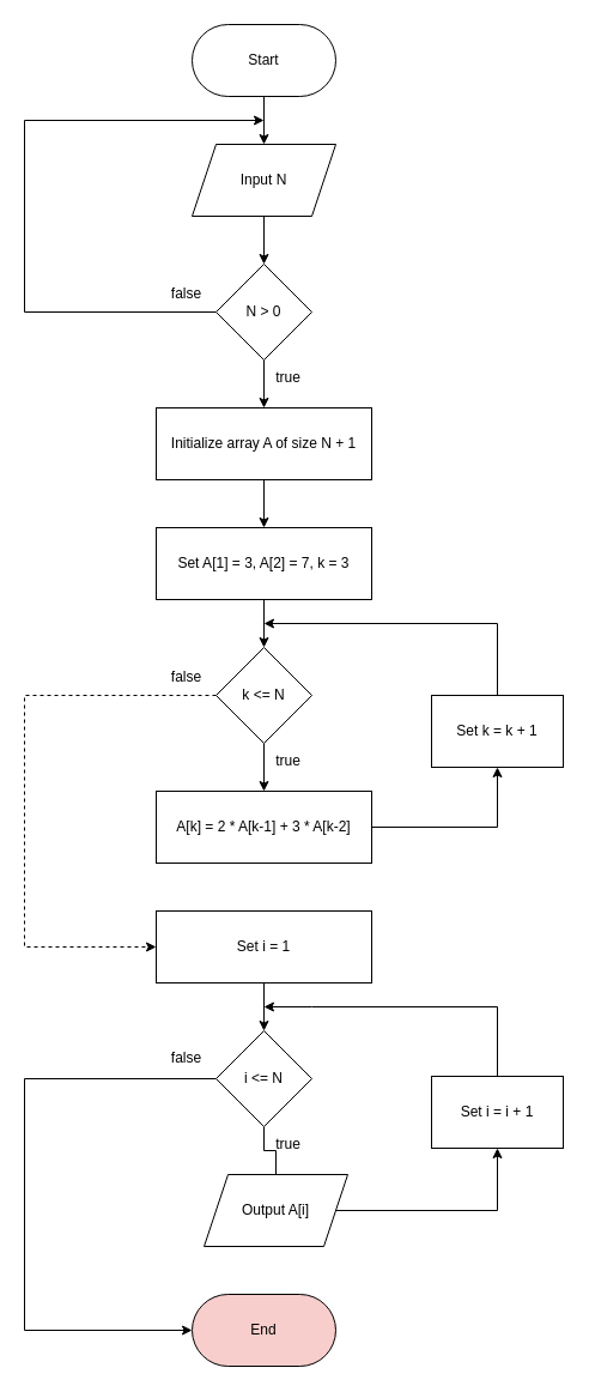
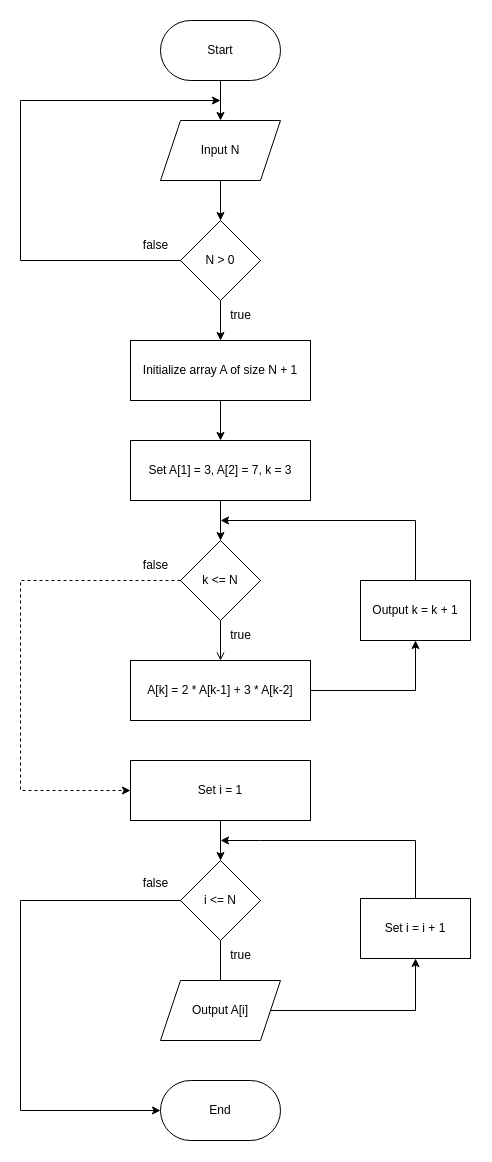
- <mxCell id="29" value="Set k = k + 1" style="rounded=0;whiteSpace=wrap;html=1;" vertex="1" parent="1"><mxGeometry x="360" y="580" width="110" height="60" as="geometry" /></mxCell>
+ <mxCell id="29" value="Output k = k + 1" style="rounded=0;whiteSpace=wrap;html=1;" vertex="1" parent="1"><mxGeometry x="360" y="580" width="110" height="60" as="geometry" /></mxCell>
- <mxCell id="8" style="edgeStyle=orthogonalEdgeStyle;rounded=0;orthogonalLoop=1;jettySize=auto;html=1;exitX=0.5;exitY=1;exitDx=0;exitDy=0;entryX=0.5;entryY=0;entryDx=0;entryDy=0;endArrow=classic;endFill=1;" edge="1" parent="1" source="10" target="12"><mxGeometry relative="1" as="geometry" /></mxCell>
+ <mxCell id="8" style="edgeStyle=orthogonalEdgeStyle;rounded=0;orthogonalLoop=1;jettySize=auto;html=1;exitX=0.5;exitY=1;exitDx=0;exitDy=0;entryX=0.5;entryY=0;entryDx=0;entryDy=0;endArrow=open;endFill=1;" edge="1" parent="1" source="10" target="12"><mxGeometry relative="1" as="geometry" /></mxCell>
- <mxCell id="24" value="Output A[i]" style="shape=parallelogram;perimeter=parallelogramPerimeter;whiteSpace=wrap;html=1;fixedSize=1;" vertex="1" parent="1"><mxGeometry x="170" y="980" width="120" height="60" as="geometry" /></mxCell>
+ <mxCell id="24" value="Output A[i]" style="shape=parallelogram;perimeter=parallelogramPerimeter;whiteSpace=wrap;html=1;fixedSize=1;" vertex="1" parent="1"><mxGeometry x="160" y="980" width="120" height="60" as="geometry" /></mxCell>
- <mxCell id="25" value="End" style="rounded=1;whiteSpace=wrap;html=1;arcSize=50;fillColor=#f8cecc;" vertex="1" parent="1"><mxGeometry x="160" y="1080" width="120" height="60" as="geometry" /></mxCell>
+ <mxCell id="25" value="End" style="rounded=1;whiteSpace=wrap;html=1;arcSize=50;" vertex="1" parent="1"><mxGeometry x="160" y="1080" width="120" height="60" as="geometry" /></mxCell>
